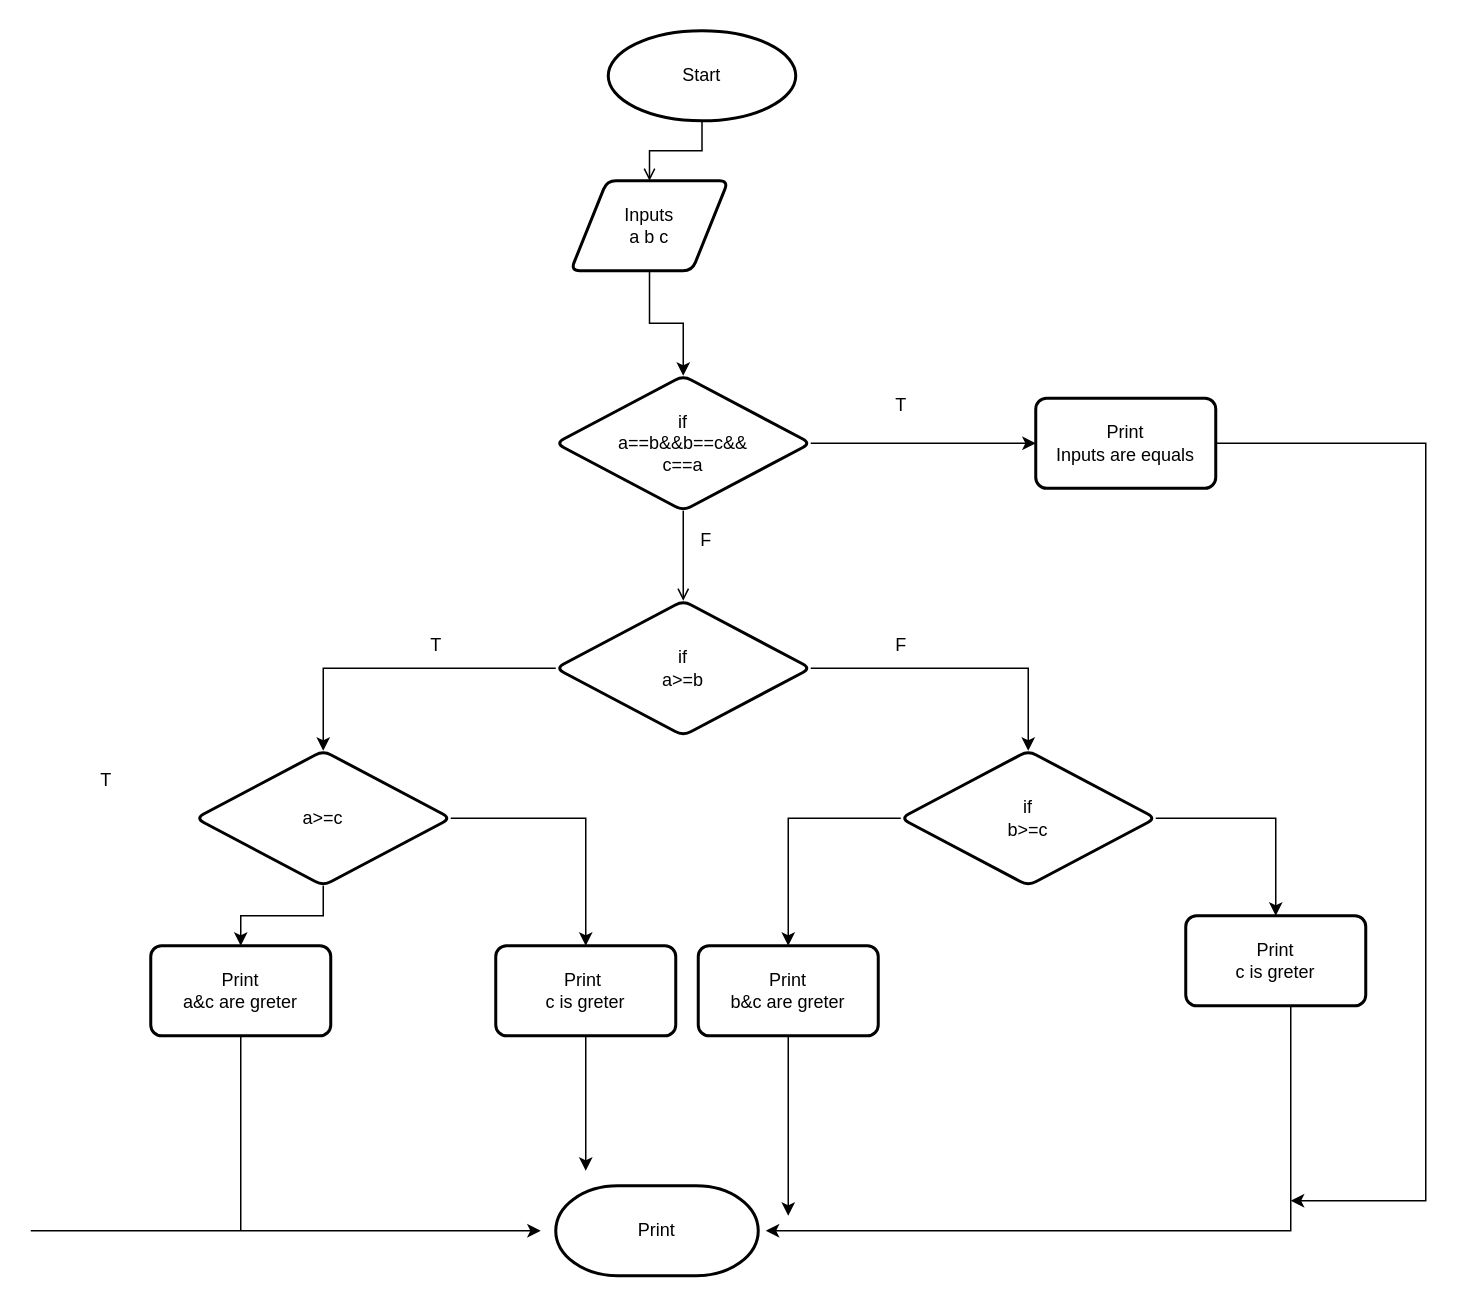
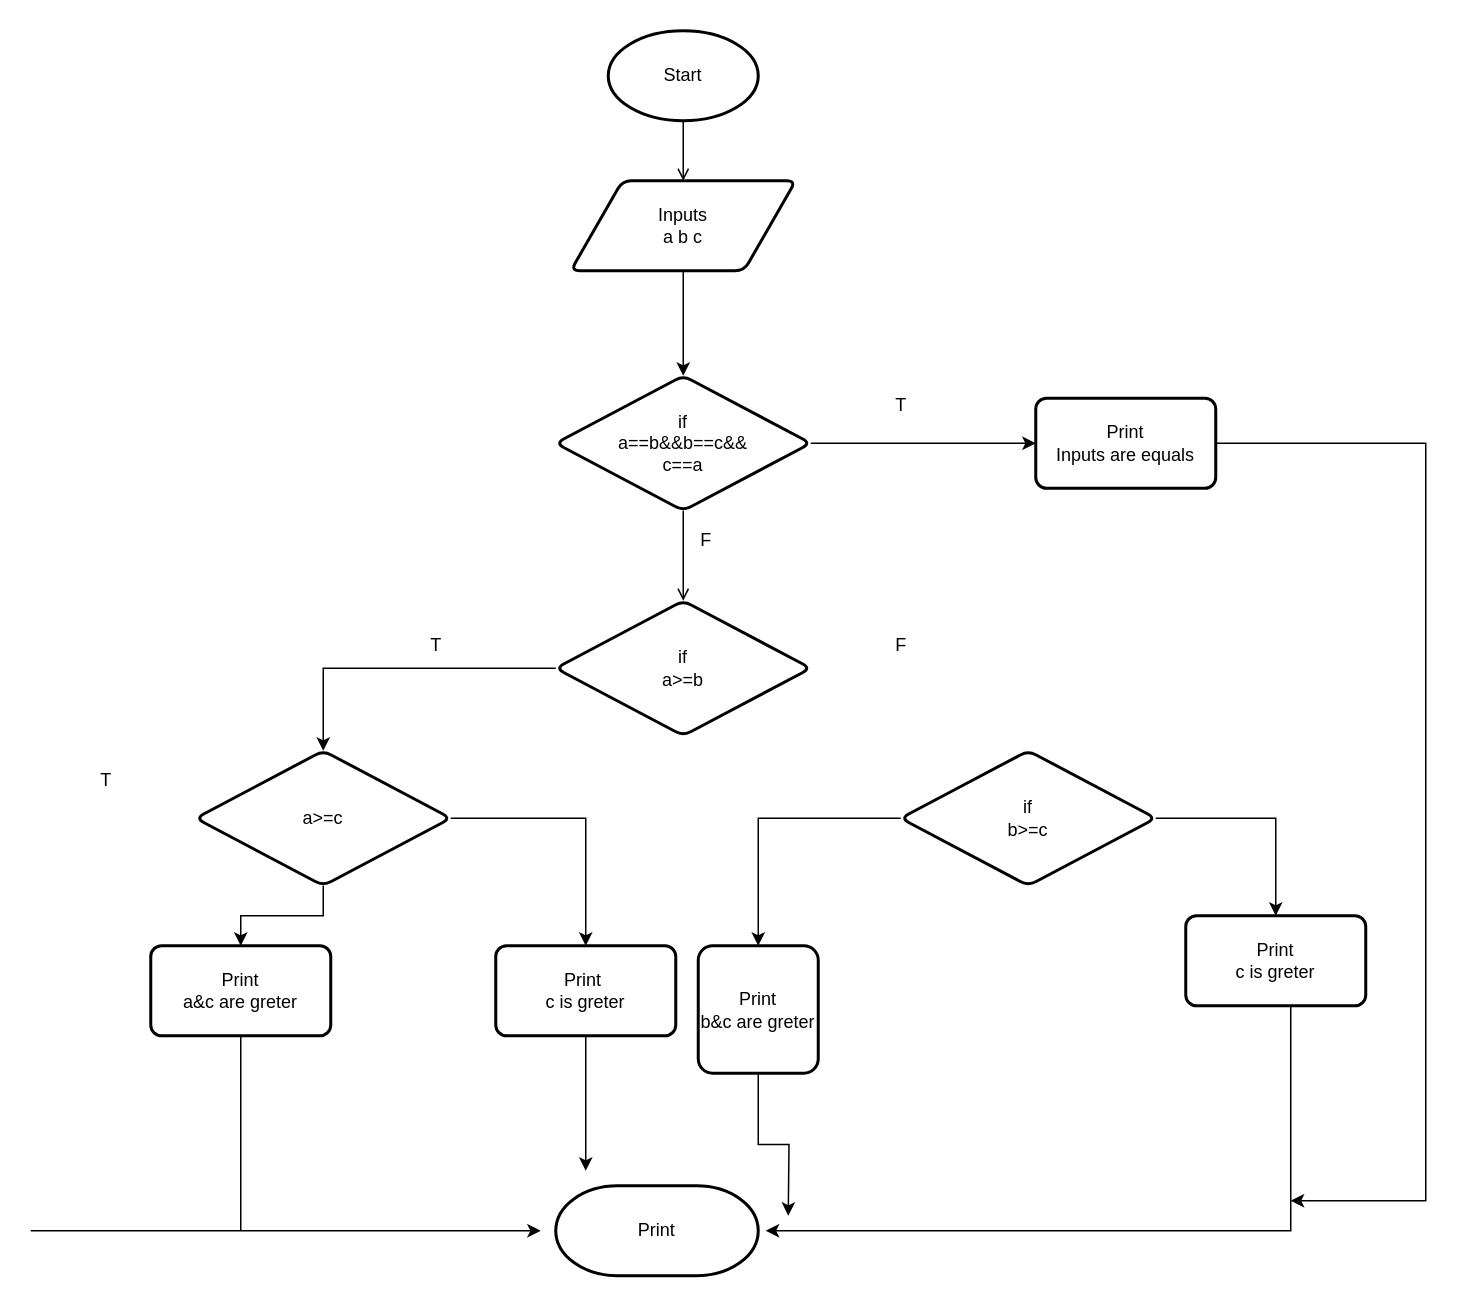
- <mxCell id="3" value="Start" style="strokeWidth=2;html=1;shape=mxgraph.flowchart.start_1;whiteSpace=wrap;" parent="1" vertex="1"><mxGeometry x="405" y="20" width="125" height="60" as="geometry" /></mxCell>
+ <mxCell id="3" value="Start" style="strokeWidth=2;html=1;shape=mxgraph.flowchart.start_1;whiteSpace=wrap;" parent="1" vertex="1"><mxGeometry x="405" y="20" width="100" height="60" as="geometry" /></mxCell>
- <mxCell id="5" value="Inputs&lt;br&gt;a b c" style="shape=parallelogram;html=1;strokeWidth=2;perimeter=parallelogramPerimeter;whiteSpace=wrap;rounded=1;arcSize=12;size=0.23;" parent="1" vertex="1"><mxGeometry x="380" y="120" width="105" height="60" as="geometry" /></mxCell>
+ <mxCell id="5" value="Inputs&lt;br&gt;a b c" style="shape=parallelogram;html=1;strokeWidth=2;perimeter=parallelogramPerimeter;whiteSpace=wrap;rounded=1;arcSize=12;size=0.23;" parent="1" vertex="1"><mxGeometry x="380" y="120" width="150" height="60" as="geometry" /></mxCell>
- <mxCell id="12" value="" style="edgeStyle=orthogonalEdgeStyle;rounded=0;orthogonalLoop=1;jettySize=auto;html=1;" parent="1" source="13" target="22" edge="1"><mxGeometry relative="1" as="geometry" /></mxCell>
- <mxCell id="30" value="Print &lt;br&gt;b&amp;amp;c are greter" style="whiteSpace=wrap;html=1;strokeWidth=2;rounded=1;arcSize=12;" parent="1" vertex="1"><mxGeometry x="465" y="630" width="120" height="60" as="geometry" /></mxCell>
+ <mxCell id="30" value="Print &lt;br&gt;b&amp;amp;c are greter" style="whiteSpace=wrap;html=1;strokeWidth=2;rounded=1;arcSize=12;" parent="1" vertex="1"><mxGeometry x="465" y="630" width="80" height="85" as="geometry" /></mxCell>
